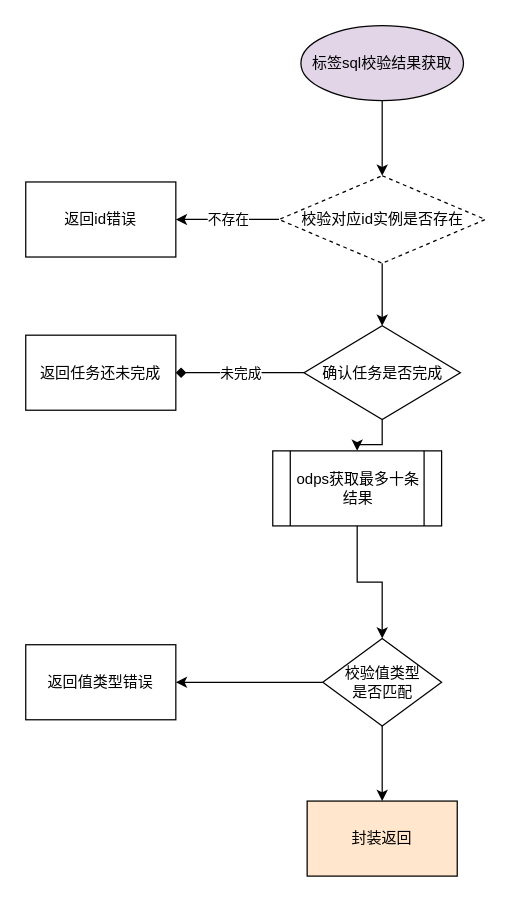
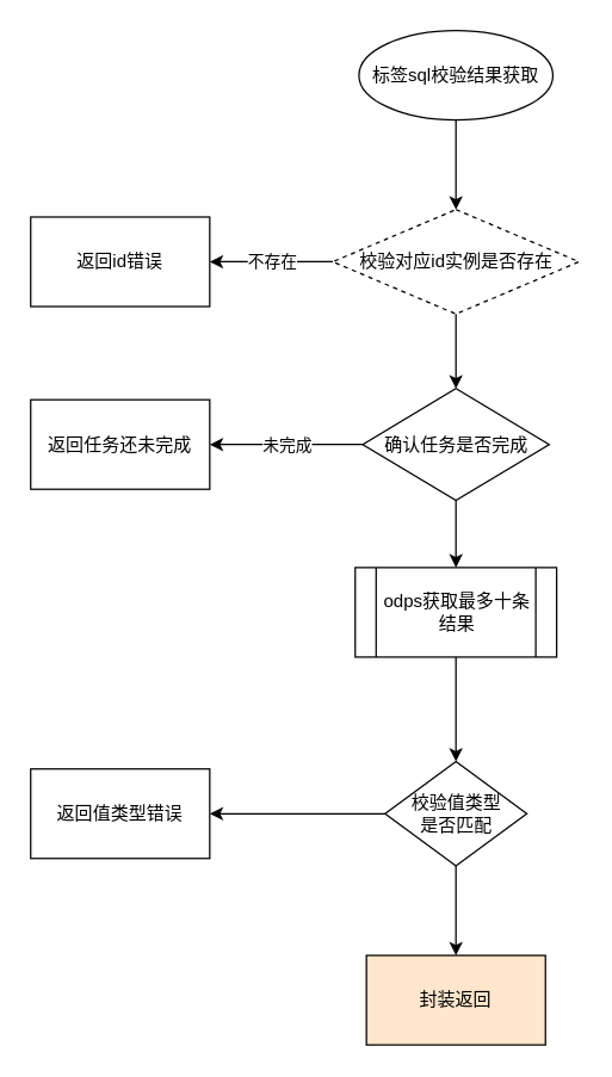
- <mxCell id="3" value="标签sql校验结果获取" style="ellipse;whiteSpace=wrap;html=1;fillColor=#e1d5e7;" vertex="1" parent="1"><mxGeometry x="240" y="20" width="130" height="60" as="geometry" /></mxCell>
+ <mxCell id="3" value="标签sql校验结果获取" style="ellipse;whiteSpace=wrap;html=1;" vertex="1" parent="1"><mxGeometry x="240" y="20" width="130" height="60" as="geometry" /></mxCell>
- <mxCell id="8" value="未完成" style="edgeStyle=orthogonalEdgeStyle;rounded=0;orthogonalLoop=1;jettySize=auto;html=1;endArrow=diamond;" edge="1" parent="1" source="10" target="11"><mxGeometry relative="1" as="geometry" /></mxCell>
+ <mxCell id="8" value="未完成" style="edgeStyle=orthogonalEdgeStyle;rounded=0;orthogonalLoop=1;jettySize=auto;html=1;" edge="1" parent="1" source="10" target="11"><mxGeometry relative="1" as="geometry" /></mxCell>
- <mxCell id="13" value="odps获取最多十条结果" style="shape=process;whiteSpace=wrap;html=1;backgroundOutline=1;" vertex="1" parent="1"><mxGeometry x="217.5" y="360" width="135" height="60" as="geometry" /></mxCell>
+ <mxCell id="13" value="odps获取最多十条结果" style="shape=process;whiteSpace=wrap;html=1;backgroundOutline=1;" vertex="1" parent="1"><mxGeometry x="237.5" y="380" width="135" height="60" as="geometry" /></mxCell>
